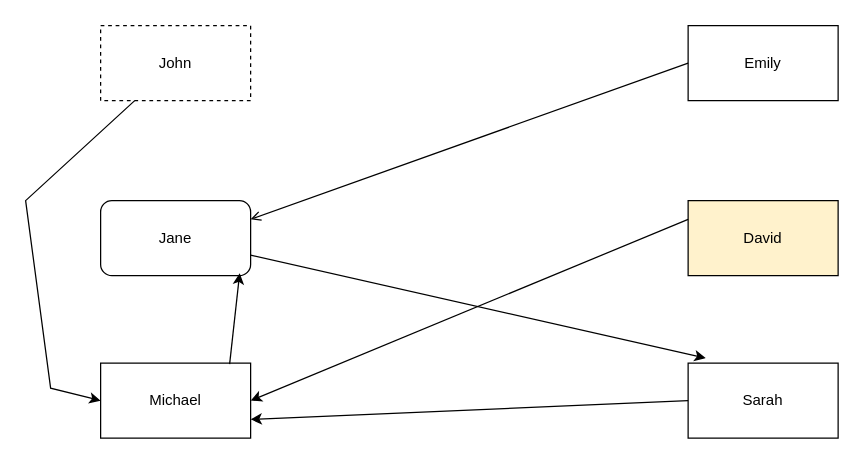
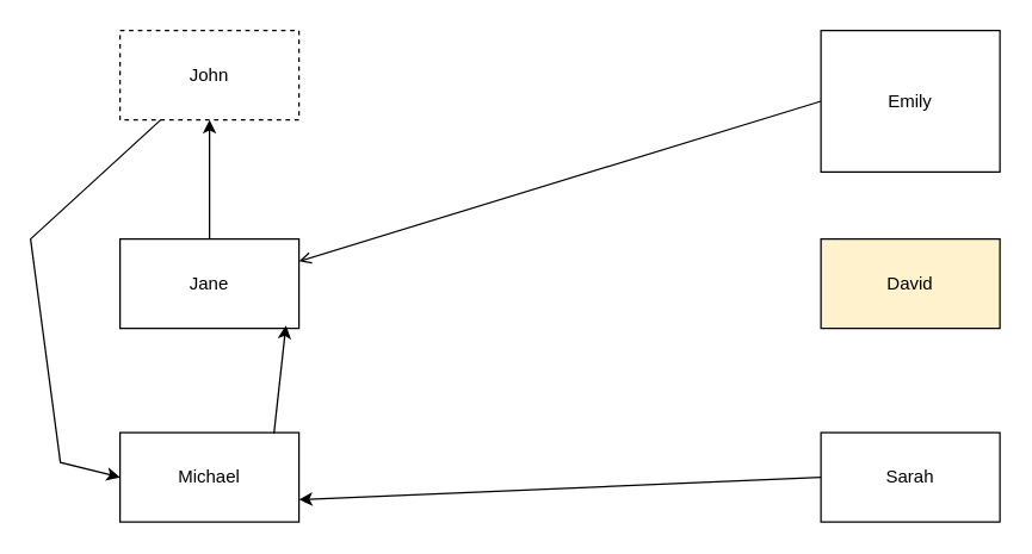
- <mxCell id="5" value="Emily" style="rounded=0;whiteSpace=wrap;html=1;" vertex="1" parent="1"><mxGeometry x="550" y="20" width="120" height="60" as="geometry" /></mxCell>
+ <mxCell id="5" value="Emily" style="rounded=0;whiteSpace=wrap;html=1;" vertex="1" parent="1"><mxGeometry x="550" y="20" width="120" height="95" as="geometry" /></mxCell>
- <mxCell id="3" value="Jane" style="whiteSpace=wrap;html=1;rounded=1;" vertex="1" parent="1"><mxGeometry x="80" y="160" width="120" height="60" as="geometry" /></mxCell>
+ <mxCell id="3" value="Jane" style="rounded=0;whiteSpace=wrap;html=1;" vertex="1" parent="1"><mxGeometry x="80" y="160" width="120" height="60" as="geometry" /></mxCell>
- <mxCell id="13" value="" style="endArrow=classic;html=1;rounded=0;entryX=0.117;entryY=-0.067;entryDx=0;entryDy=0;entryPerimeter=0;" edge="1" parent="1" source="3" target="7"><mxGeometry width="50" height="50" relative="1" as="geometry"><mxPoint x="380" y="220" as="sourcePoint" /><mxPoint x="430" y="170" as="targetPoint" /></mxGeometry></mxCell>
+ <mxCell id="13" value="" style="endArrow=classic;html=1;rounded=0;" edge="1" parent="1" source="3" target="2"><mxGeometry width="50" height="50" relative="1" as="geometry"><mxPoint x="380" y="220" as="sourcePoint" /><mxPoint x="430" y="170" as="targetPoint" /></mxGeometry></mxCell>
- <mxCell id="9" value="" style="endArrow=classic;html=1;rounded=0;entryX=1;entryY=0.5;entryDx=0;entryDy=0;exitX=0;exitY=0.25;exitDx=0;exitDy=0;" edge="1" parent="1" source="6" target="4"><mxGeometry width="50" height="50" relative="1" as="geometry"><mxPoint x="490" y="140" as="sourcePoint" /><mxPoint x="390" y="280" as="targetPoint" /><Array as="points" /></mxGeometry></mxCell>
